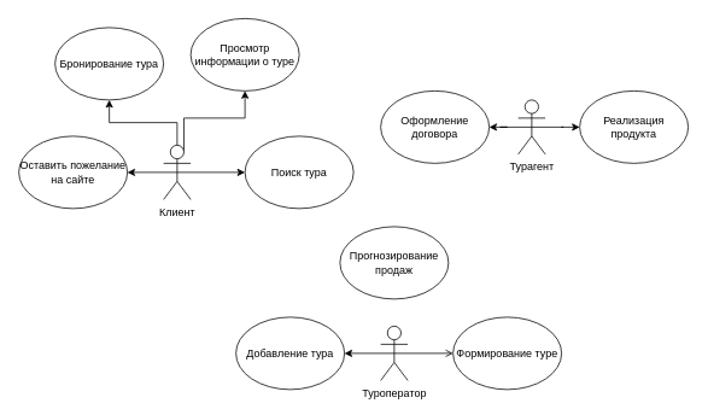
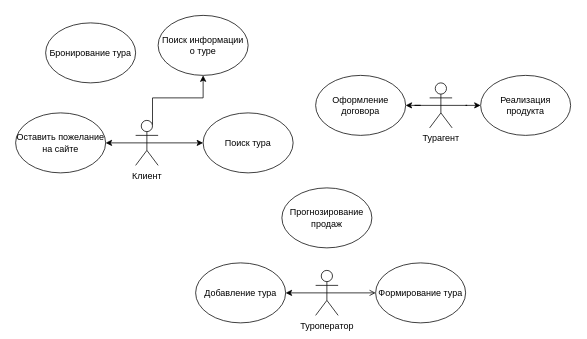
- <mxCell id="16" value="Просмотр информации о туре" style="ellipse;whiteSpace=wrap;html=1;" vertex="1" parent="1"><mxGeometry x="210" y="20" width="120" height="80" as="geometry" /></mxCell>
+ <mxCell id="16" value="Поиск информации о туре" style="ellipse;whiteSpace=wrap;html=1;" vertex="1" parent="1"><mxGeometry x="210" y="20" width="120" height="80" as="geometry" /></mxCell>
- <mxCell id="4" style="edgeStyle=orthogonalEdgeStyle;rounded=0;orthogonalLoop=1;jettySize=auto;html=1;exitX=0.5;exitY=0;exitDx=0;exitDy=0;exitPerimeter=0;entryX=0.5;entryY=1;entryDx=0;entryDy=0;" edge="1" parent="1" source="6" target="15"><mxGeometry relative="1" as="geometry" /></mxCell>
- <mxCell id="17" value="Формирование туре" style="ellipse;whiteSpace=wrap;html=1;" vertex="1" parent="1"><mxGeometry x="500" y="350" width="120" height="80" as="geometry" /></mxCell>
+ <mxCell id="17" value="Формирование тура" style="ellipse;whiteSpace=wrap;html=1;" vertex="1" parent="1"><mxGeometry x="500" y="350" width="120" height="80" as="geometry" /></mxCell>
